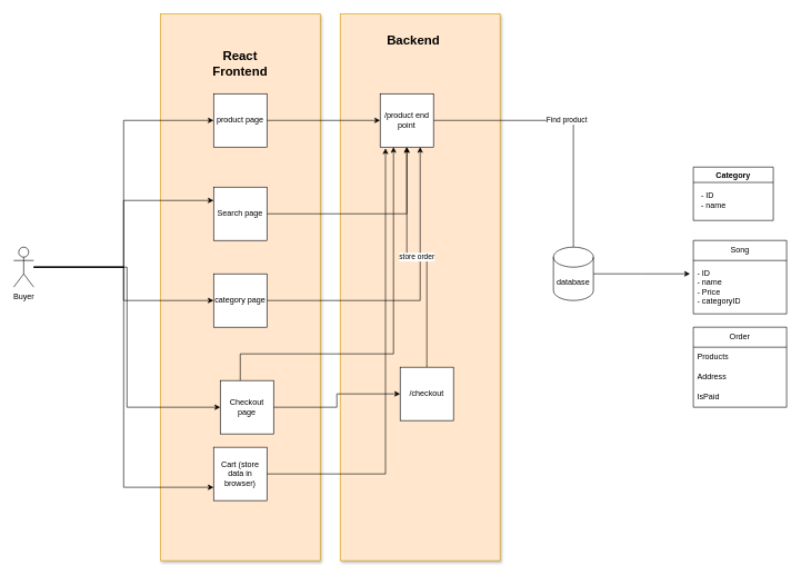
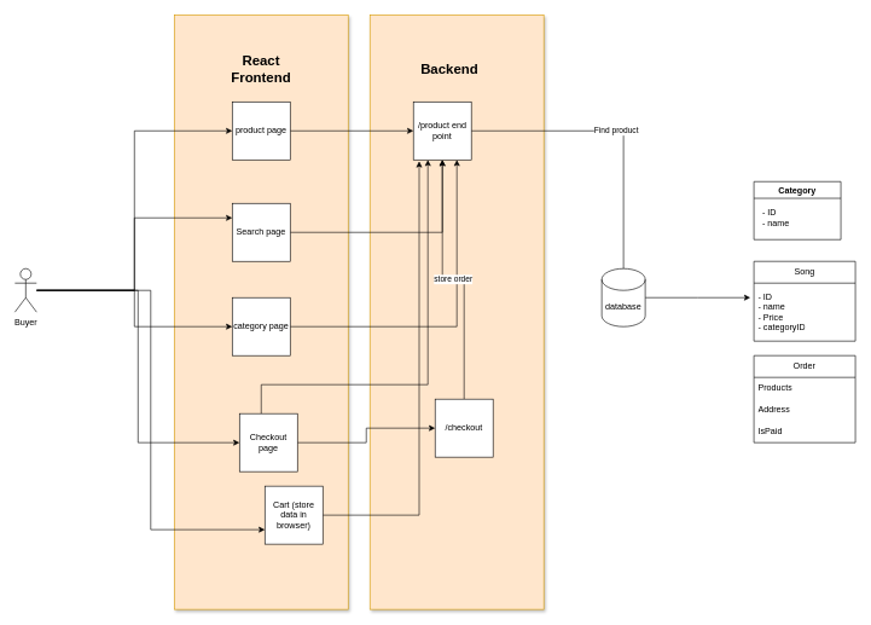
- <mxCell id="34" value="&lt;b&gt;&lt;font style=&quot;font-size: 19px;&quot;&gt;Backend&lt;/font&gt;&lt;/b&gt;" style="text;html=1;strokeColor=none;fillColor=none;align=center;verticalAlign=middle;whiteSpace=wrap;rounded=0;" vertex="1" parent="1"><mxGeometry x="560" y="35" width="120" height="50" as="geometry" /></mxCell>
+ <mxCell id="34" value="&lt;b&gt;&lt;font style=&quot;font-size: 19px;&quot;&gt;Backend&lt;/font&gt;&lt;/b&gt;" style="text;html=1;strokeColor=none;fillColor=none;align=center;verticalAlign=middle;whiteSpace=wrap;rounded=0;" vertex="1" parent="1"><mxGeometry x="560" y="70" width="120" height="50" as="geometry" /></mxCell>
- <mxCell id="33" value="Cart (store data in browser)" style="whiteSpace=wrap;html=1;aspect=fixed;" vertex="1" parent="1"><mxGeometry x="320" y="670" width="80" height="80" as="geometry" /></mxCell>
+ <mxCell id="33" value="Cart (store data in browser)" style="whiteSpace=wrap;html=1;aspect=fixed;" vertex="1" parent="1"><mxGeometry x="365" y="670" width="80" height="80" as="geometry" /></mxCell>
